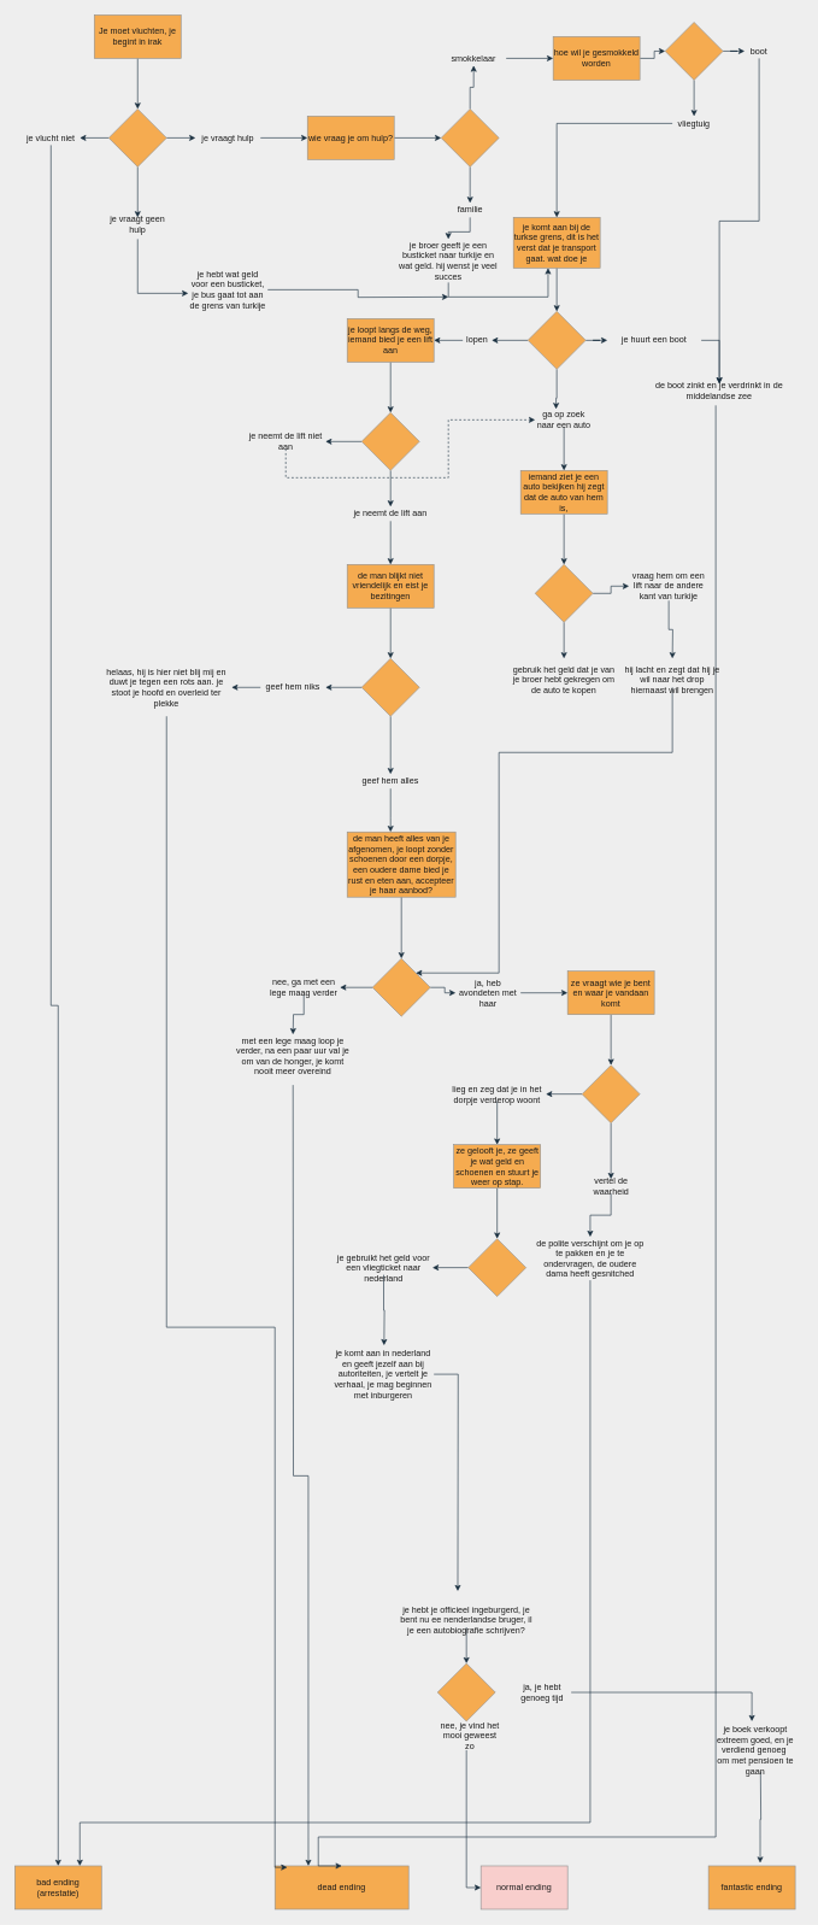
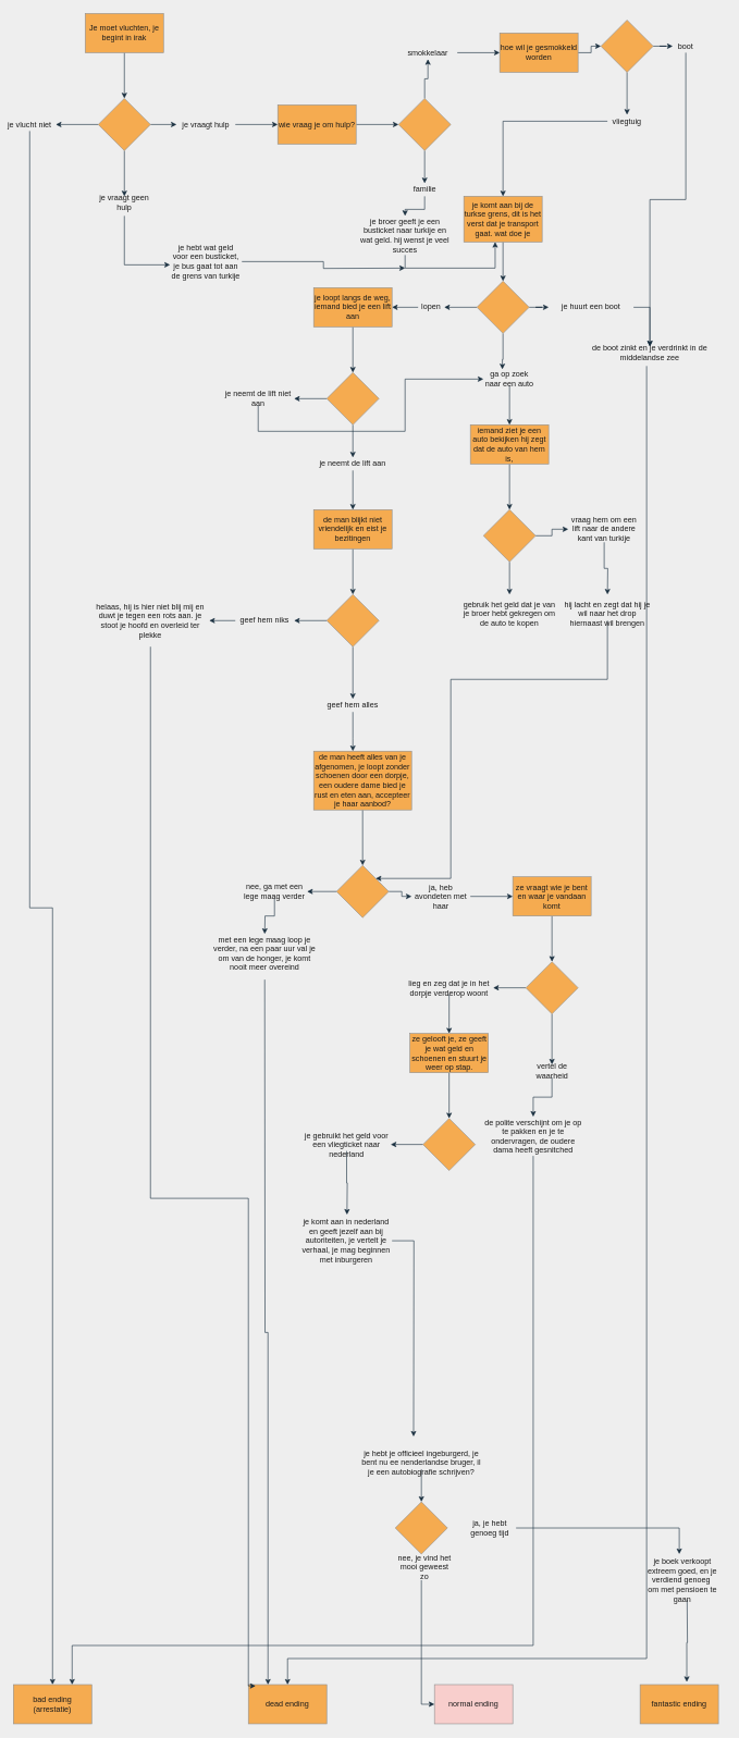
- <mxCell id="33" value="vliegtuig" style="text;html=1;strokeColor=none;fillColor=none;align=center;verticalAlign=middle;whiteSpace=wrap;rounded=0;fontColor=#1A1A1A;" parent="1" vertex="1"><mxGeometry x="930" y="160" width="60" height="20" as="geometry" /></mxCell>
+ <mxCell id="33" value="vliegtuig" style="text;html=1;strokeColor=none;fillColor=none;align=center;verticalAlign=middle;whiteSpace=wrap;rounded=0;fontColor=#1A1A1A;" parent="1" vertex="1"><mxGeometry x="930" y="175" width="60" height="20" as="geometry" /></mxCell>
- <mxCell id="9" value="je vlucht niet" style="text;html=1;strokeColor=none;fillColor=none;align=center;verticalAlign=middle;whiteSpace=wrap;rounded=0;fontColor=#1A1A1A;" parent="1" vertex="1"><mxGeometry x="30" y="180" width="80" height="20" as="geometry" /></mxCell>
+ <mxCell id="9" value="je vlucht niet" style="text;html=1;strokeColor=none;fillColor=none;align=center;verticalAlign=middle;whiteSpace=wrap;rounded=0;fontColor=#1A1A1A;" parent="1" vertex="1"><mxGeometry x="5" y="180" width="80" height="20" as="geometry" /></mxCell>
- <mxCell id="51" style="edgeStyle=orthogonalEdgeStyle;rounded=0;orthogonalLoop=1;jettySize=auto;html=1;entryX=0;entryY=0.5;entryDx=0;entryDy=0;strokeColor=#182E3E;fontColor=#1A1A1A;labelBackgroundColor=#EEEEEE;dashed=1;" parent="1" source="52" target="43" edge="1"><mxGeometry relative="1" as="geometry"><Array as="points"><mxPoint x="395" y="660" /><mxPoint x="620" y="660" /><mxPoint x="620" y="580" /></Array></mxGeometry></mxCell>
+ <mxCell id="51" style="edgeStyle=orthogonalEdgeStyle;rounded=0;orthogonalLoop=1;jettySize=auto;html=1;entryX=0;entryY=0.5;entryDx=0;entryDy=0;strokeColor=#182E3E;fontColor=#1A1A1A;labelBackgroundColor=#EEEEEE;" parent="1" source="52" target="43" edge="1"><mxGeometry relative="1" as="geometry"><Array as="points"><mxPoint x="395" y="660" /><mxPoint x="620" y="660" /><mxPoint x="620" y="580" /></Array></mxGeometry></mxCell>
- <mxCell id="24" value="dead ending" style="rounded=0;whiteSpace=wrap;html=1;fillColor=#F5AB50;strokeColor=#909090;fontColor=#1A1A1A;" parent="1" vertex="1"><mxGeometry x="380" y="2580" width="185" height="60" as="geometry" /></mxCell>
+ <mxCell id="24" value="dead ending" style="rounded=0;whiteSpace=wrap;html=1;fillColor=#F5AB50;strokeColor=#909090;fontColor=#1A1A1A;" parent="1" vertex="1"><mxGeometry x="380" y="2580" width="120" height="60" as="geometry" /></mxCell>
